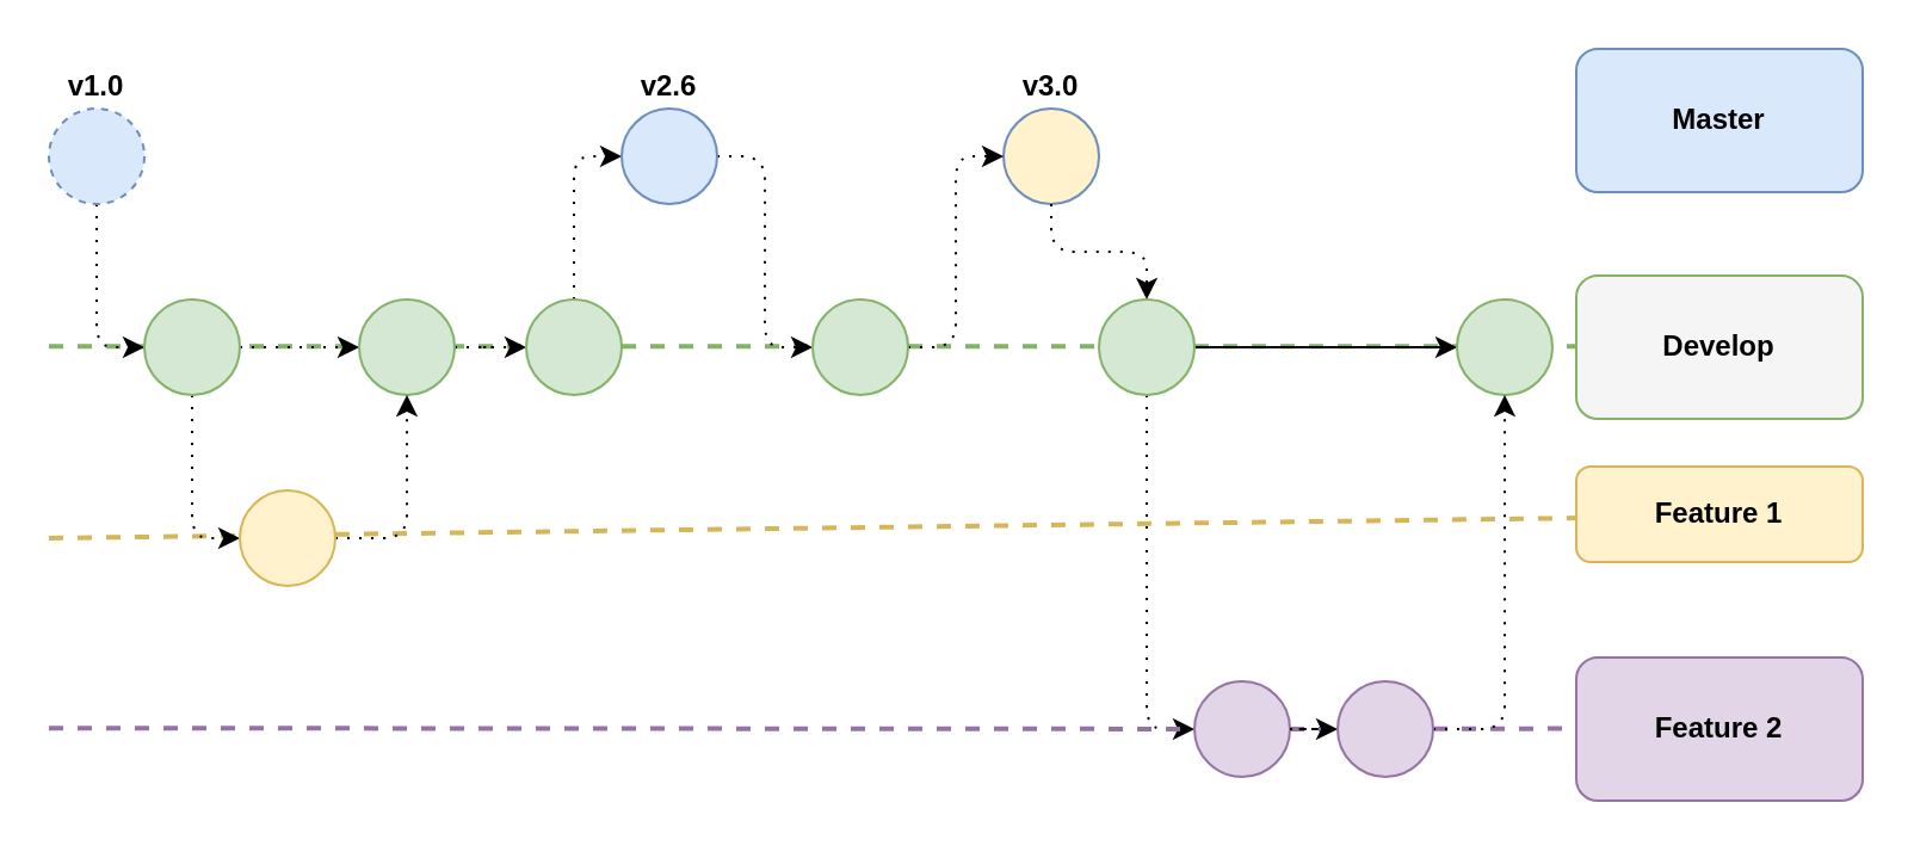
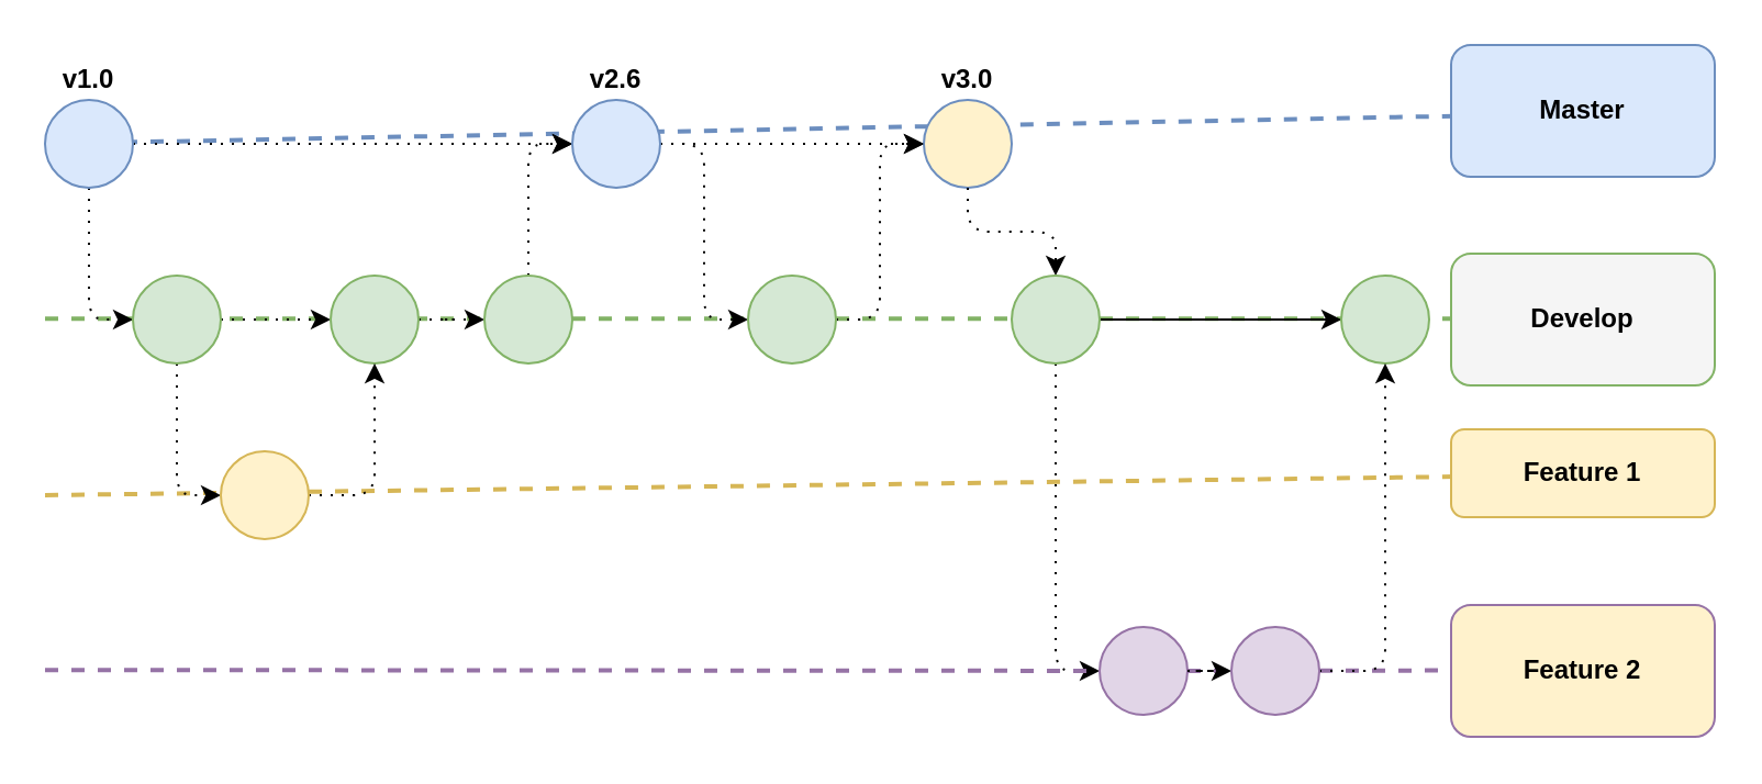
+ <mxCell id="5" value="" style="endArrow=none;dashed=1;html=1;strokeWidth=2;rounded=1;exitX=0;exitY=0.5;exitDx=0;exitDy=0;entryX=1;entryY=0.5;entryDx=0;entryDy=0;fillColor=#dae8fc;strokeColor=#6c8ebf;curved=0;" edge="1" parent="1" source="28" target="10"><mxGeometry width="50" height="50" relative="1" as="geometry"><mxPoint x="610" y="115" as="sourcePoint" /><mxPoint x="660" y="65" as="targetPoint" /></mxGeometry></mxCell>
- <mxCell id="28" value="v1.0" style="ellipse;whiteSpace=wrap;html=1;aspect=fixed;fillColor=#dae8fc;strokeColor=#6c8ebf;verticalAlign=bottom;horizontal=1;labelPosition=center;verticalLabelPosition=top;align=center;fontStyle=1;dashed=1;" vertex="1" parent="1"><mxGeometry x="20" y="45" width="40" height="40" as="geometry" /></mxCell>
+ <mxCell id="28" value="v1.0" style="ellipse;whiteSpace=wrap;html=1;aspect=fixed;fillColor=#dae8fc;strokeColor=#6c8ebf;verticalAlign=bottom;horizontal=1;labelPosition=center;verticalLabelPosition=top;align=center;fontStyle=1" vertex="1" parent="1"><mxGeometry x="20" y="45" width="40" height="40" as="geometry" /></mxCell>
+ <mxCell id="6" value="" style="edgeStyle=orthogonalEdgeStyle;rounded=1;orthogonalLoop=1;jettySize=auto;html=1;dashed=1;dashPattern=1 4;curved=0;" edge="1" parent="1" source="28" target="25"><mxGeometry relative="1" as="geometry" /></mxCell>
+ <mxCell id="8" value="" style="edgeStyle=orthogonalEdgeStyle;rounded=1;orthogonalLoop=1;jettySize=auto;html=1;dashed=1;dashPattern=1 4;curved=0;" edge="1" parent="1" source="25" target="9"><mxGeometry relative="1" as="geometry" /></mxCell>
- <mxCell id="32" value="Feature 2" style="rounded=1;whiteSpace=wrap;html=1;fontStyle=1;fillColor=#e1d5e7;strokeColor=#9673a6;" vertex="1" parent="1"><mxGeometry x="660" y="275" width="120" height="60" as="geometry" /></mxCell>
+ <mxCell id="32" value="Feature 2" style="rounded=1;whiteSpace=wrap;html=1;fontStyle=1;fillColor=#fff2cc;strokeColor=#9673a6;" vertex="1" parent="1"><mxGeometry x="660" y="275" width="120" height="60" as="geometry" /></mxCell>
